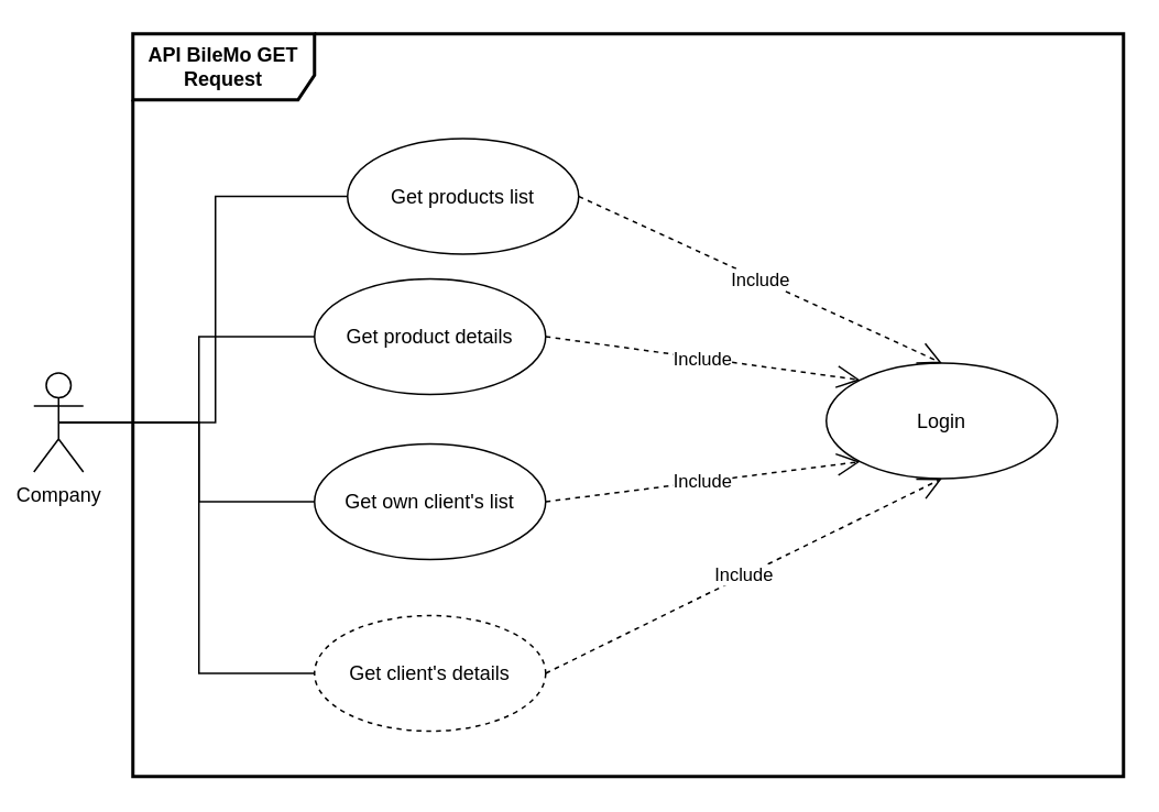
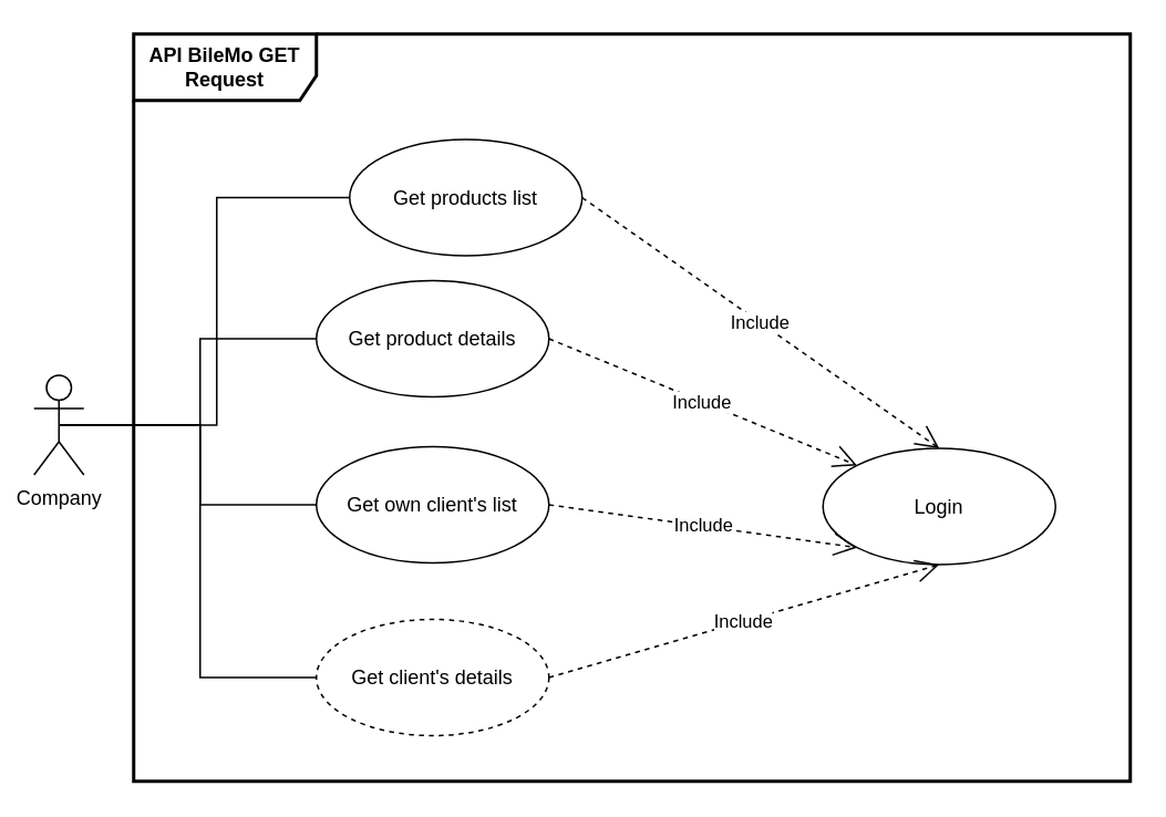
- <mxCell id="7" value="Login" style="ellipse;whiteSpace=wrap;html=1;" parent="1" vertex="1"><mxGeometry x="500" y="219.5" width="140" height="70" as="geometry" /></mxCell>
+ <mxCell id="7" value="Login" style="ellipse;whiteSpace=wrap;html=1;" parent="1" vertex="1"><mxGeometry x="495" y="269.5" width="140" height="70" as="geometry" /></mxCell>
